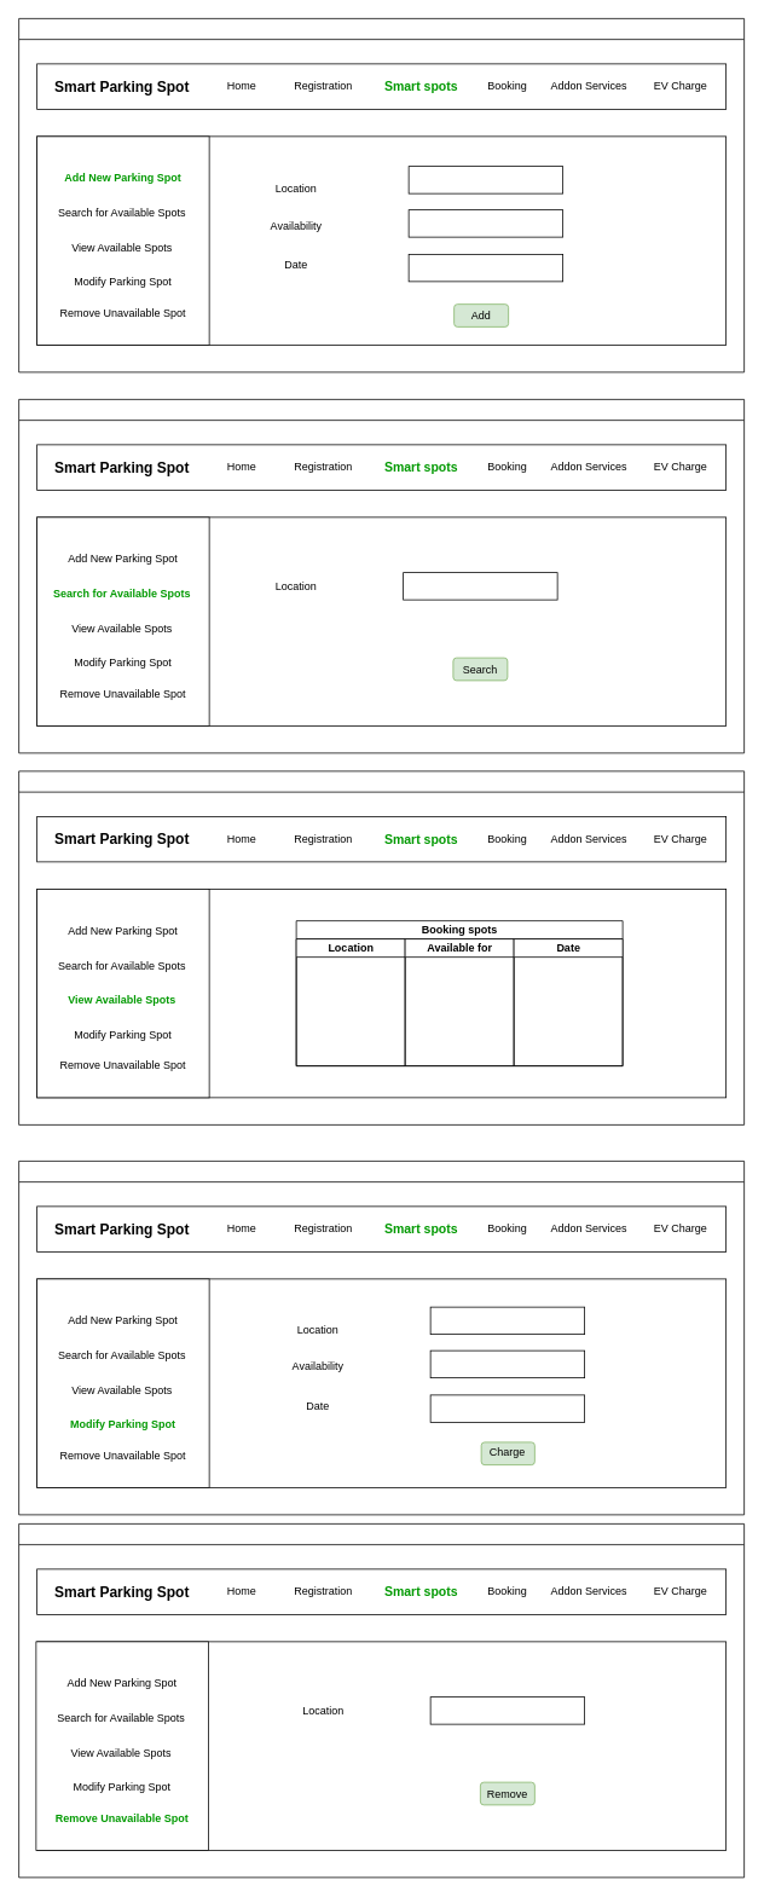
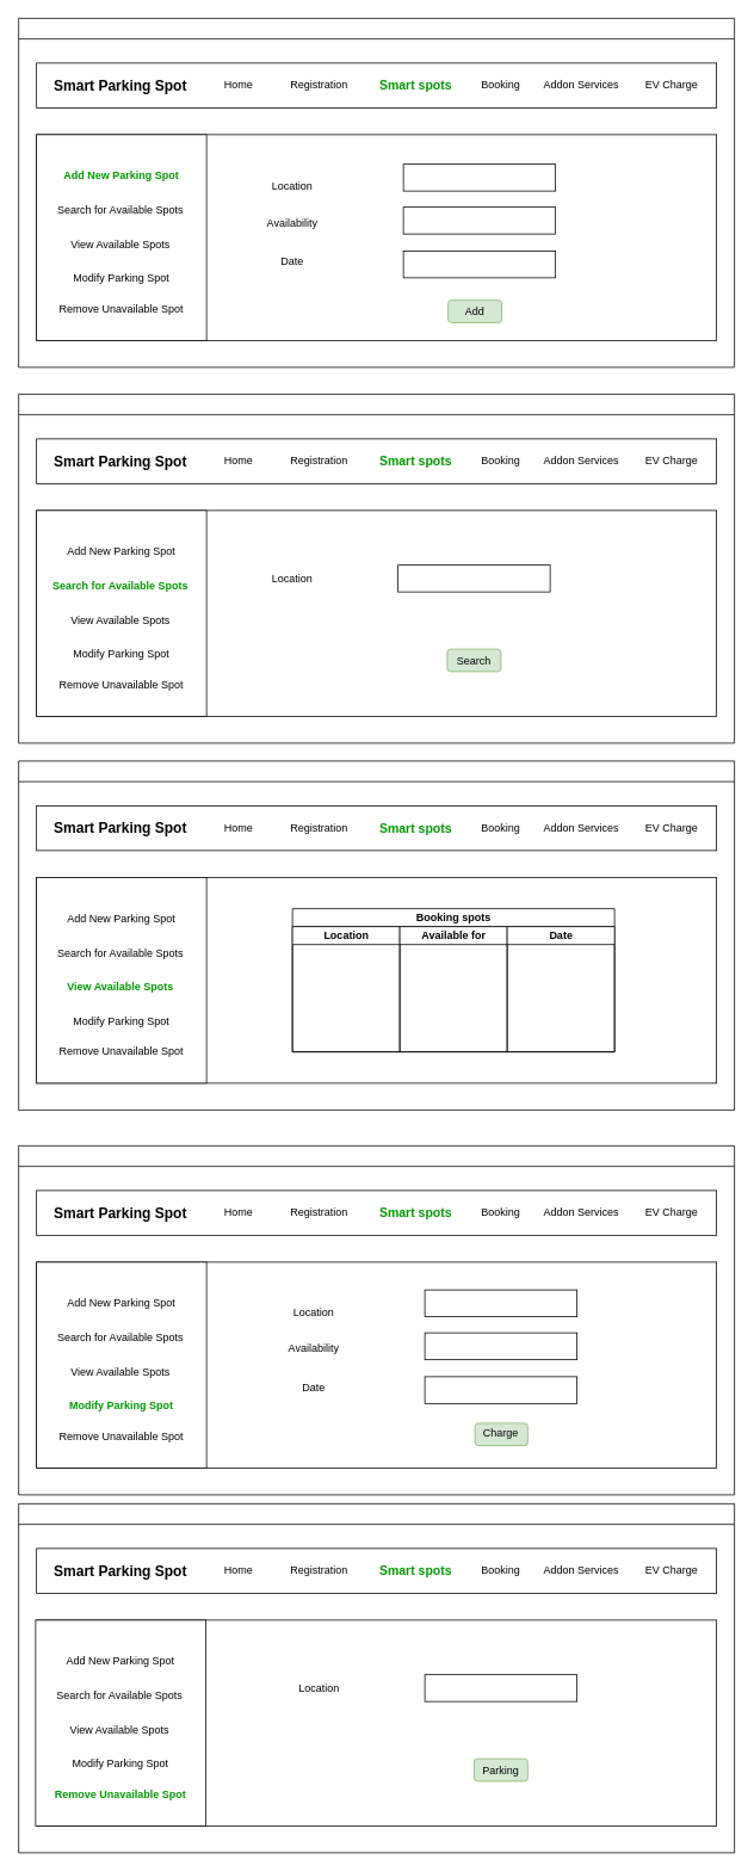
- <mxCell id="109" value="Remove" style="text;html=1;align=center;verticalAlign=middle;whiteSpace=wrap;rounded=0;" vertex="1" parent="90"><mxGeometry x="509" y="282.5" width="60" height="30" as="geometry" /></mxCell>
+ <mxCell id="109" value="Parking" style="text;html=1;align=center;verticalAlign=middle;whiteSpace=wrap;rounded=0;" vertex="1" parent="90"><mxGeometry x="509" y="282.5" width="60" height="30" as="geometry" /></mxCell>
